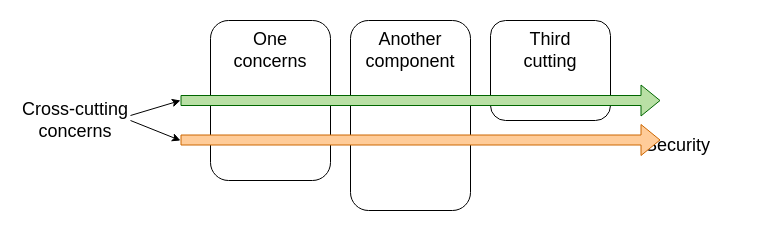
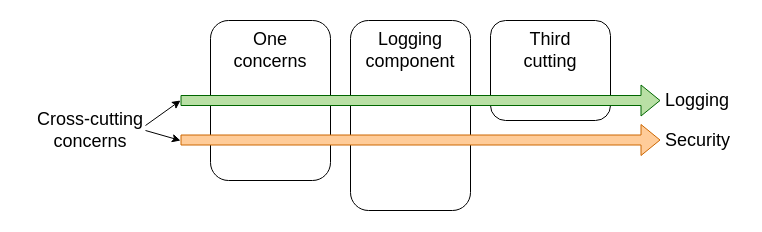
- <mxCell id="6" value="&lt;font style=&quot;font-size: 18px&quot;&gt;Another&lt;br&gt;component&lt;/font&gt;" style="text;html=1;strokeColor=none;fillColor=none;align=center;verticalAlign=middle;whiteSpace=wrap;rounded=0;" parent="2" vertex="1"><mxGeometry x="370" y="20" width="40" height="20" as="geometry" /></mxCell>
+ <mxCell id="6" value="&lt;font style=&quot;font-size: 18px&quot;&gt;Logging&lt;br&gt;component&lt;/font&gt;" style="text;html=1;strokeColor=none;fillColor=none;align=center;verticalAlign=middle;whiteSpace=wrap;rounded=0;" parent="2" vertex="1"><mxGeometry x="370" y="20" width="40" height="20" as="geometry" /></mxCell>
+ <mxCell id="11" value="&lt;span style=&quot;font-size: 18px&quot;&gt;Logging&lt;/span&gt;" style="text;html=1;strokeColor=none;fillColor=none;align=left;verticalAlign=middle;whiteSpace=wrap;rounded=0;" parent="2" vertex="1"><mxGeometry x="643" y="70" width="67" height="20" as="geometry" /></mxCell>
- <mxCell id="9" value="&lt;span style=&quot;font-size: 18px&quot;&gt;Cross-cutting concerns&lt;/span&gt;" style="text;html=1;strokeColor=none;fillColor=none;align=center;verticalAlign=middle;whiteSpace=wrap;rounded=0;" parent="2" vertex="1"><mxGeometry y="90" width="110" height="20" as="geometry" /></mxCell>
+ <mxCell id="9" value="&lt;span style=&quot;font-size: 18px&quot;&gt;Cross-cutting concerns&lt;/span&gt;" style="text;html=1;strokeColor=none;fillColor=none;align=center;verticalAlign=middle;whiteSpace=wrap;rounded=0;" parent="2" vertex="1"><mxGeometry x="15" y="100" width="110" height="20" as="geometry" /></mxCell>
- <mxCell id="10" value="&lt;span style=&quot;font-size: 18px&quot;&gt;Security&lt;/span&gt;" style="text;html=1;strokeColor=none;fillColor=none;align=left;verticalAlign=middle;whiteSpace=wrap;rounded=0;" parent="2" vertex="1"><mxGeometry x="623" y="115" width="77" height="20" as="geometry" /></mxCell>
+ <mxCell id="10" value="&lt;span style=&quot;font-size: 18px&quot;&gt;Security&lt;/span&gt;" style="text;html=1;strokeColor=none;fillColor=none;align=left;verticalAlign=middle;whiteSpace=wrap;rounded=0;" parent="2" vertex="1"><mxGeometry x="643" y="110" width="77" height="20" as="geometry" /></mxCell>
